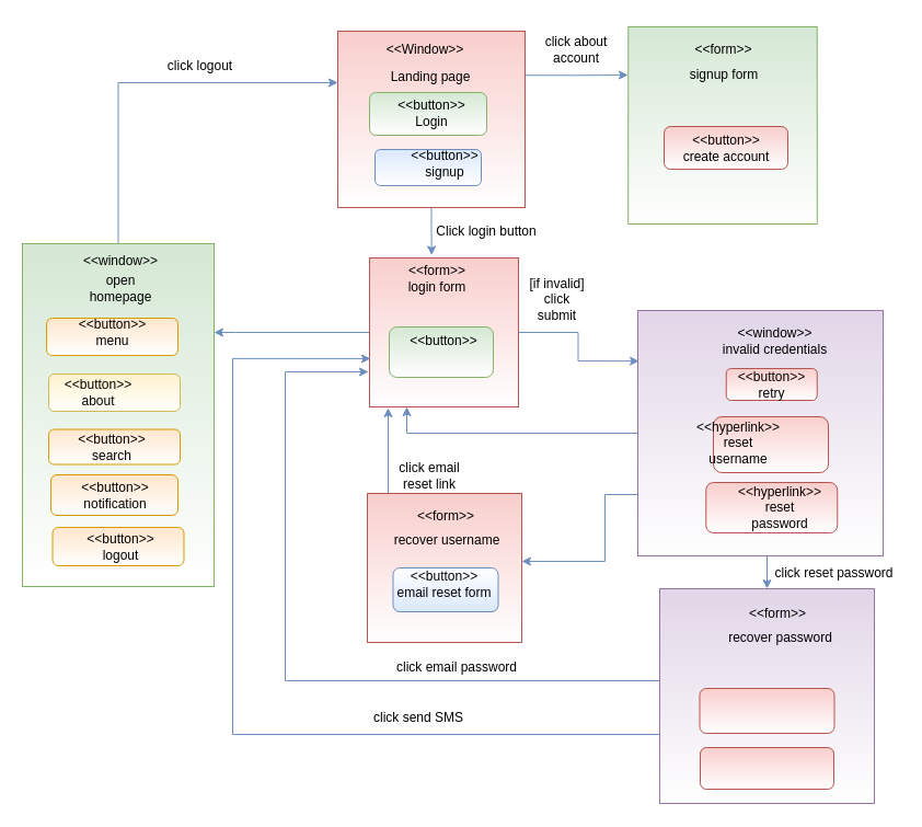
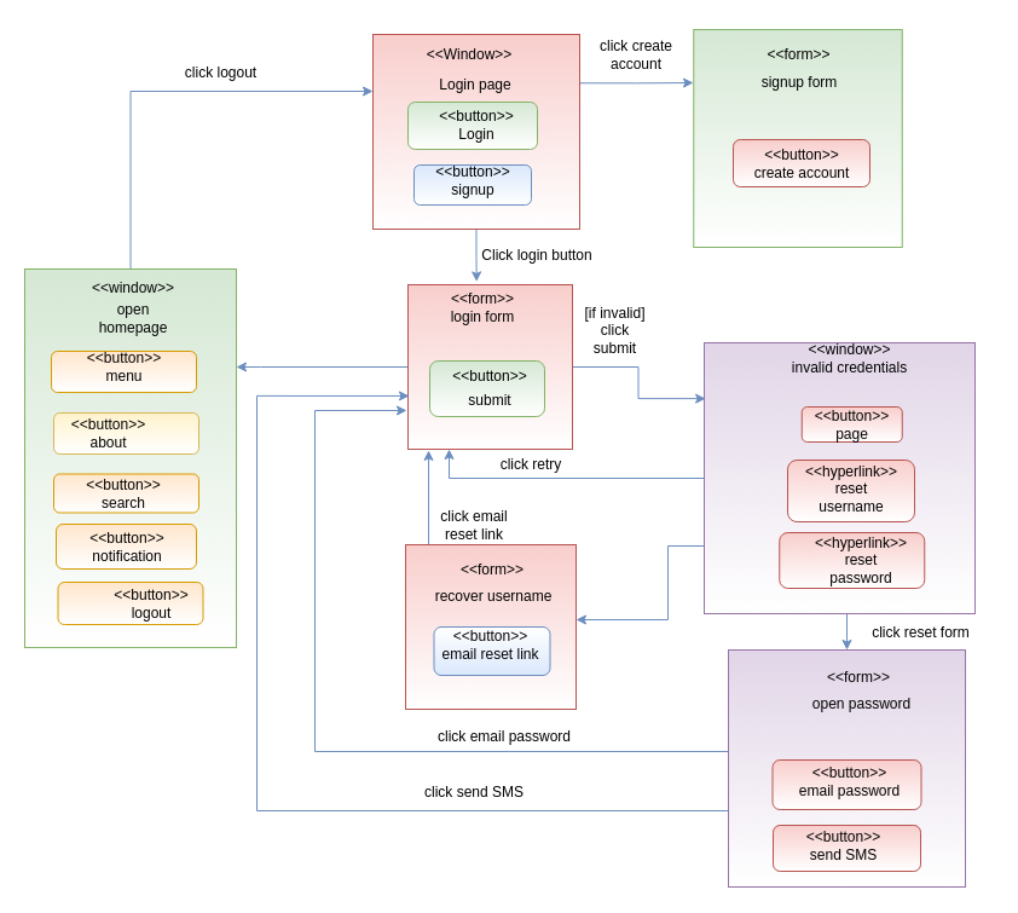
- <mxCell id="67" value="click about account" style="text;html=1;strokeColor=none;fillColor=none;align=center;verticalAlign=middle;whiteSpace=wrap;rounded=0;" parent="1" vertex="1"><mxGeometry x="489.5" y="20" width="72" height="50" as="geometry" /></mxCell>
+ <mxCell id="67" value="click create account" style="text;html=1;strokeColor=none;fillColor=none;align=center;verticalAlign=middle;whiteSpace=wrap;rounded=0;" parent="1" vertex="1"><mxGeometry x="489.5" y="20" width="72" height="50" as="geometry" /></mxCell>
- <mxCell id="6" value="Landing page" style="text;html=1;strokeColor=none;fillColor=none;align=center;verticalAlign=middle;whiteSpace=wrap;rounded=0;" parent="1" vertex="1"><mxGeometry x="346" y="60" width="94" height="20" as="geometry" /></mxCell>
+ <mxCell id="6" value="Login page" style="text;html=1;strokeColor=none;fillColor=none;align=center;verticalAlign=middle;whiteSpace=wrap;rounded=0;" parent="1" vertex="1"><mxGeometry x="346" y="60" width="94" height="20" as="geometry" /></mxCell>
- <mxCell id="61" value="&amp;lt;&amp;lt;button&amp;gt;&amp;gt;&lt;br&gt;signup" style="text;html=1;align=center;verticalAlign=middle;whiteSpace=wrap;rounded=0;" parent="1" vertex="1"><mxGeometry x="376" y="138" width="60" height="22" as="geometry" /></mxCell>
+ <mxCell id="61" value="&amp;lt;&amp;lt;button&amp;gt;&amp;gt;&lt;br&gt;signup" style="text;html=1;align=center;verticalAlign=middle;whiteSpace=wrap;rounded=0;" parent="1" vertex="1"><mxGeometry x="361" y="138" width="60" height="22" as="geometry" /></mxCell>
- <mxCell id="25" value="&amp;lt;&amp;lt;window&amp;gt;&amp;gt;&lt;br&gt;invalid credentials" style="text;html=1;strokeColor=none;fillColor=none;align=center;verticalAlign=middle;whiteSpace=wrap;rounded=0;" parent="1" vertex="1"><mxGeometry x="651" y="301" width="113" height="20" as="geometry" /></mxCell>
+ <mxCell id="25" value="&amp;lt;&amp;lt;window&amp;gt;&amp;gt;&lt;br&gt;invalid credentials" style="text;html=1;strokeColor=none;fillColor=none;align=center;verticalAlign=middle;whiteSpace=wrap;rounded=0;" parent="1" vertex="1"><mxGeometry x="646" y="286" width="113" height="20" as="geometry" /></mxCell>
+ <mxCell id="16" value="submit" style="text;html=1;strokeColor=none;fillColor=none;align=center;verticalAlign=middle;whiteSpace=wrap;rounded=0;" parent="1" vertex="1"><mxGeometry x="385" y="321" width="40" height="20" as="geometry" /></mxCell>
- <mxCell id="27" value="&amp;lt;&amp;lt;button&amp;gt;&amp;gt;&lt;br&gt;retry" style="text;html=1;strokeColor=none;fillColor=none;align=center;verticalAlign=middle;whiteSpace=wrap;rounded=0;" parent="1" vertex="1"><mxGeometry x="673.75" y="340.5" width="61" height="20" as="geometry" /></mxCell>
+ <mxCell id="27" value="&amp;lt;&amp;lt;button&amp;gt;&amp;gt;&lt;br&gt;page" style="text;html=1;strokeColor=none;fillColor=none;align=center;verticalAlign=middle;whiteSpace=wrap;rounded=0;" parent="1" vertex="1"><mxGeometry x="673.75" y="340.5" width="61" height="20" as="geometry" /></mxCell>
+ <mxCell id="33" value="click retry" style="text;html=1;strokeColor=none;fillColor=none;align=center;verticalAlign=middle;whiteSpace=wrap;rounded=0;" parent="1" vertex="1"><mxGeometry x="396" y="374" width="86" height="20" as="geometry" /></mxCell>
- <mxCell id="29" value="&amp;lt;&amp;lt;hyperlink&amp;gt;&amp;gt;&lt;br&gt;reset username" style="text;html=1;strokeColor=none;fillColor=none;align=center;verticalAlign=middle;whiteSpace=wrap;rounded=0;" parent="1" vertex="1"><mxGeometry x="653.5" y="394" width="40" height="20" as="geometry" /></mxCell>
+ <mxCell id="29" value="&amp;lt;&amp;lt;hyperlink&amp;gt;&amp;gt;&lt;br&gt;reset username" style="text;html=1;strokeColor=none;fillColor=none;align=center;verticalAlign=middle;whiteSpace=wrap;rounded=0;" parent="1" vertex="1"><mxGeometry x="683.5" y="394" width="40" height="20" as="geometry" /></mxCell>
- <mxCell id="56" value="&amp;lt;&amp;lt;button&amp;gt;&amp;gt;&lt;br&gt;logout" style="text;html=1;strokeColor=none;fillColor=none;align=center;verticalAlign=middle;whiteSpace=wrap;rounded=0;" parent="1" vertex="1"><mxGeometry x="90" y="488.5" width="40" height="20" as="geometry" /></mxCell>
+ <mxCell id="56" value="&amp;lt;&amp;lt;button&amp;gt;&amp;gt;&lt;br&gt;logout" style="text;html=1;strokeColor=none;fillColor=none;align=center;verticalAlign=middle;whiteSpace=wrap;rounded=0;" parent="1" vertex="1"><mxGeometry x="105" y="488.5" width="40" height="20" as="geometry" /></mxCell>
- <mxCell id="71" value="click reset password" style="text;html=1;align=center;verticalAlign=middle;resizable=0;points=[];autosize=1;strokeColor=none;" vertex="1" parent="1"><mxGeometry x="702" y="514" width="118" height="18" as="geometry" /></mxCell>
+ <mxCell id="71" value="click reset form" style="text;html=1;align=center;verticalAlign=middle;resizable=0;points=[];autosize=1;strokeColor=none;" vertex="1" parent="1"><mxGeometry x="702" y="514" width="118" height="18" as="geometry" /></mxCell>
- <mxCell id="39" value="&amp;lt;&amp;lt;button&amp;gt;&amp;gt;&lt;br&gt;email reset form" style="text;html=1;strokeColor=none;fillColor=none;align=center;verticalAlign=middle;whiteSpace=wrap;rounded=0;" parent="1" vertex="1"><mxGeometry x="356" y="521" width="99" height="23" as="geometry" /></mxCell>
+ <mxCell id="39" value="&amp;lt;&amp;lt;button&amp;gt;&amp;gt;&lt;br&gt;email reset link" style="text;html=1;strokeColor=none;fillColor=none;align=center;verticalAlign=middle;whiteSpace=wrap;rounded=0;" parent="1" vertex="1"><mxGeometry x="356" y="521" width="99" height="23" as="geometry" /></mxCell>
- <mxCell id="45" value="recover password" style="text;html=1;strokeColor=none;fillColor=none;align=center;verticalAlign=middle;whiteSpace=wrap;rounded=0;" parent="1" vertex="1"><mxGeometry x="641.5" y="572" width="141" height="20" as="geometry" /></mxCell>
+ <mxCell id="45" value="open password" style="text;html=1;strokeColor=none;fillColor=none;align=center;verticalAlign=middle;whiteSpace=wrap;rounded=0;" parent="1" vertex="1"><mxGeometry x="641.5" y="572" width="141" height="20" as="geometry" /></mxCell>
+ <mxCell id="48" value="&amp;lt;&amp;lt;button&amp;gt;&amp;gt;&lt;br&gt;email password" style="text;html=1;strokeColor=none;fillColor=none;align=center;verticalAlign=middle;whiteSpace=wrap;rounded=0;" parent="1" vertex="1"><mxGeometry x="658.75" y="636" width="87" height="20" as="geometry" /></mxCell>
- <mxCell id="51" value="click send SMS" style="text;html=1;strokeColor=none;fillColor=none;align=center;verticalAlign=middle;whiteSpace=wrap;rounded=0;" parent="1" vertex="1"><mxGeometry x="313.5" y="645" width="136" height="20" as="geometry" /></mxCell>
+ <mxCell id="51" value="click send SMS" style="text;html=1;strokeColor=none;fillColor=none;align=center;verticalAlign=middle;whiteSpace=wrap;rounded=0;" parent="1" vertex="1"><mxGeometry x="323.5" y="645" width="136" height="20" as="geometry" /></mxCell>
+ <mxCell id="49" value="&amp;lt;&amp;lt;button&amp;gt;&amp;gt;&lt;br&gt;send SMS" style="text;html=1;strokeColor=none;fillColor=none;align=center;verticalAlign=middle;whiteSpace=wrap;rounded=0;" parent="1" vertex="1"><mxGeometry x="639" y="689" width="117" height="20" as="geometry" /></mxCell>
